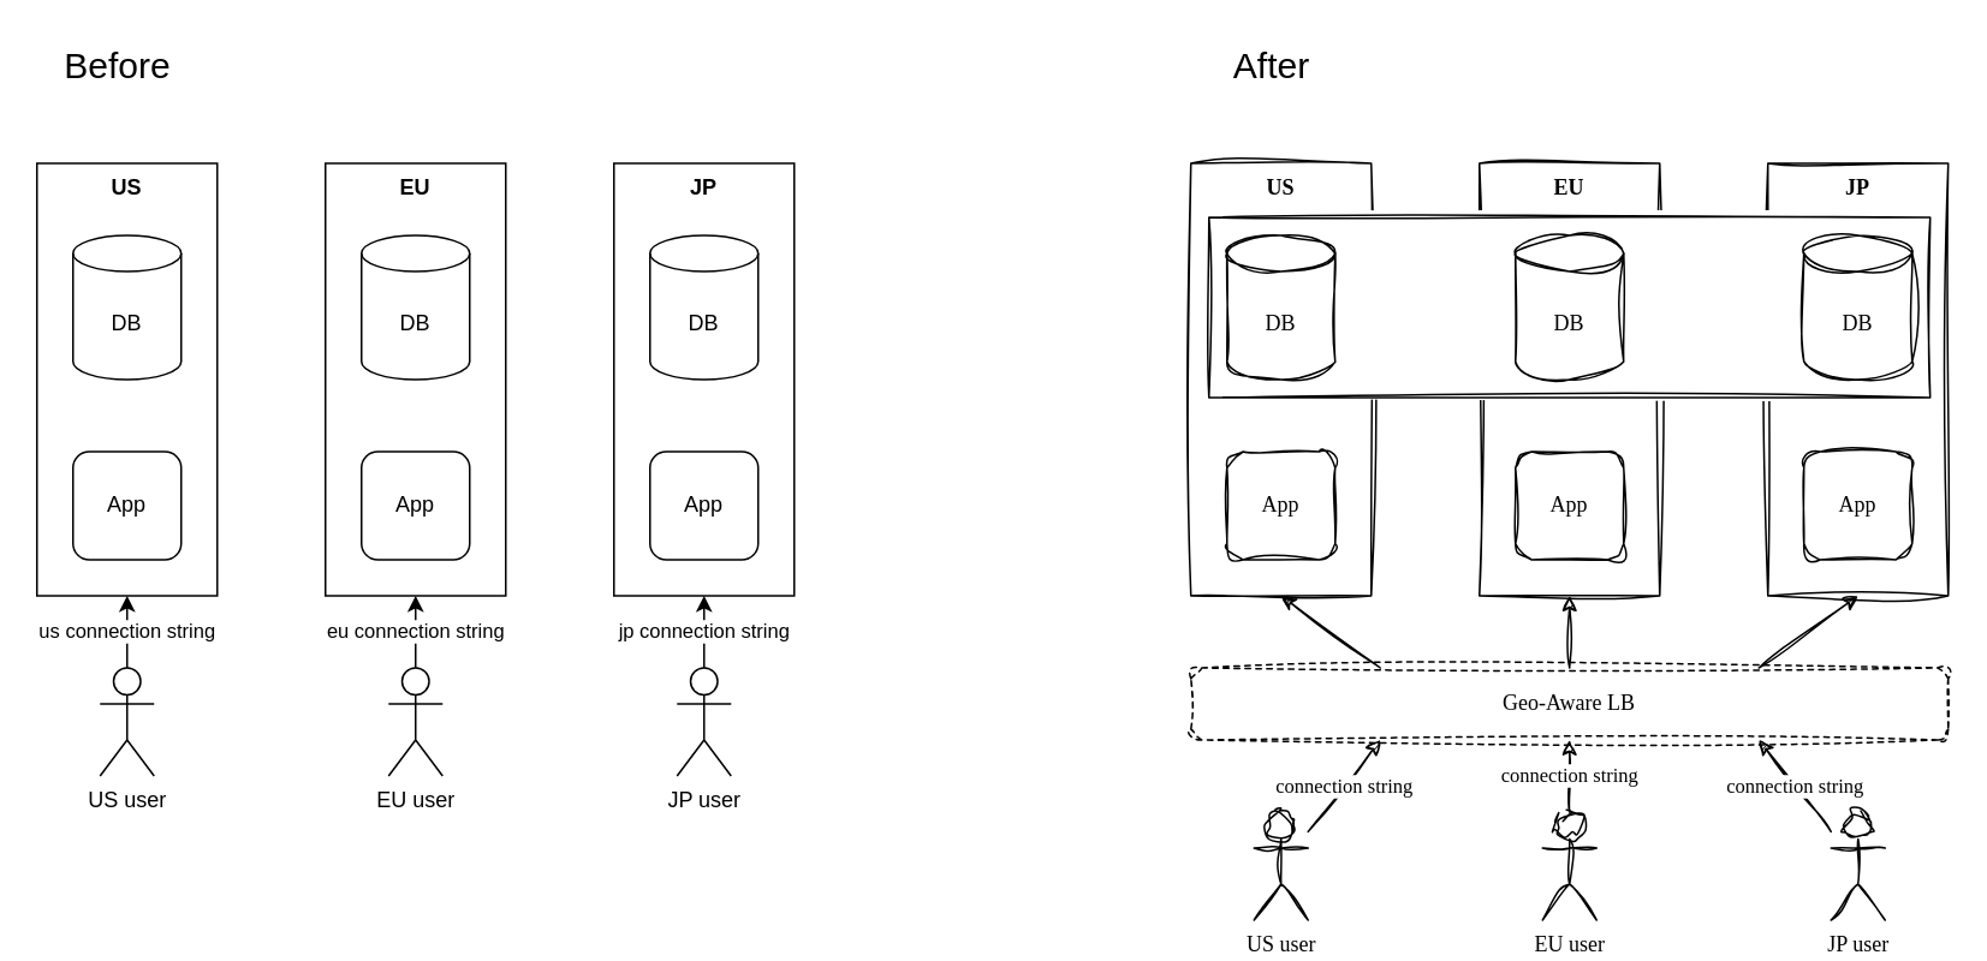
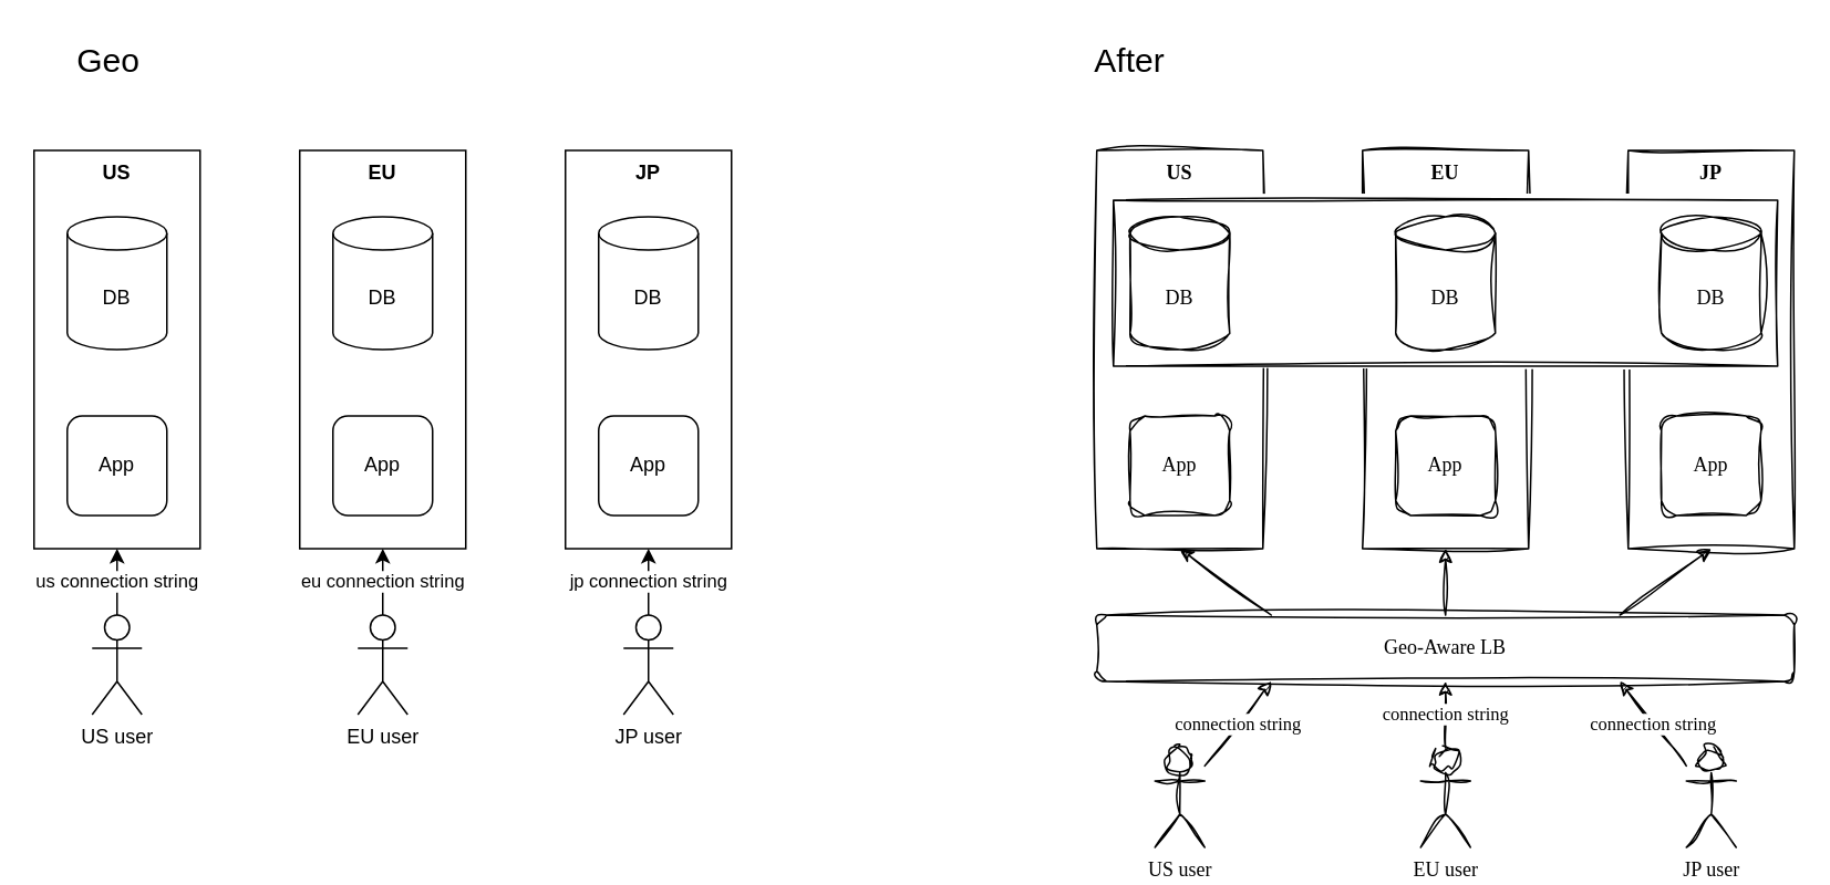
- <mxCell id="17" value="Before" style="text;html=1;strokeColor=none;fillColor=none;align=center;verticalAlign=middle;whiteSpace=wrap;rounded=0;sketch=1;fontFamily=Helvetica;fontSize=20;" parent="1" vertex="1"><mxGeometry y="20" width="90" height="30" as="geometry" x="20" /></mxCell>
+ <mxCell id="17" value="Geo" style="text;html=1;strokeColor=none;fillColor=none;align=center;verticalAlign=middle;whiteSpace=wrap;rounded=0;sketch=1;fontFamily=Helvetica;fontSize=20;" parent="1" vertex="1"><mxGeometry y="20" width="90" height="30" as="geometry" x="20" /></mxCell>
- <mxCell id="30" value="After" style="text;html=1;strokeColor=none;fillColor=none;align=center;verticalAlign=middle;whiteSpace=wrap;rounded=0;sketch=1;fontFamily=Helvetica;fontSize=20;" parent="1" vertex="1"><mxGeometry x="660" y="20" width="90" height="30" as="geometry" /></mxCell>
+ <mxCell id="30" value="After" style="text;html=1;strokeColor=none;fillColor=none;align=center;verticalAlign=middle;whiteSpace=wrap;rounded=0;sketch=1;fontFamily=Helvetica;fontSize=20;" parent="1" vertex="1"><mxGeometry x="635" y="20" width="90" height="30" as="geometry" /></mxCell>
- <mxCell id="34" value="Geo-Aware LB" style="rounded=1;whiteSpace=wrap;html=1;shadow=0;fontFamily=Architects Daughter;fillColor=none;sketch=1;curveFitting=1;jiggle=2;fontSource=https%3A%2F%2Ffonts.googleapis.com%2Fcss%3Ffamily%3DArchitects%2BDaughter;dashed=1;" parent="1" vertex="1"><mxGeometry x="660" y="370" width="420" height="40" as="geometry" /></mxCell>
+ <mxCell id="34" value="Geo-Aware LB" style="rounded=1;whiteSpace=wrap;html=1;shadow=0;fontFamily=Architects Daughter;fillColor=none;sketch=1;curveFitting=1;jiggle=2;fontSource=https%3A%2F%2Ffonts.googleapis.com%2Fcss%3Ffamily%3DArchitects%2BDaughter;" parent="1" vertex="1"><mxGeometry x="660" y="370" width="420" height="40" as="geometry" /></mxCell>
